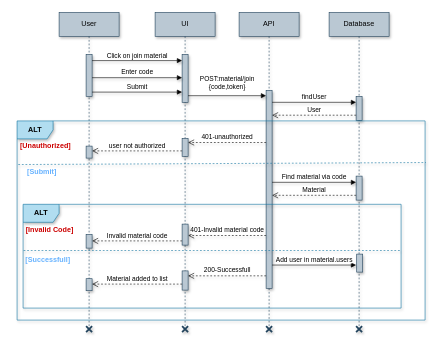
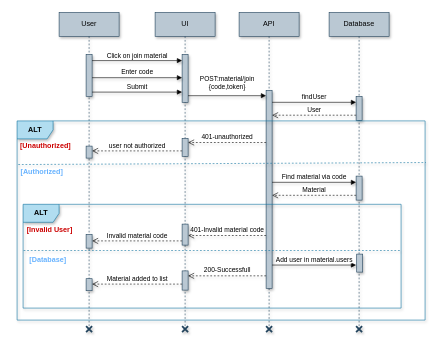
- <mxCell id="28" value="&lt;b&gt;&lt;font color=&quot;#66b2ff&quot;&gt;[Submit]&lt;/font&gt;&lt;/b&gt;" style="text;html=1;align=center;verticalAlign=middle;resizable=0;points=[];autosize=1;strokeColor=none;fillColor=none;shadow=1;" parent="1" vertex="1"><mxGeometry x="24" y="271" width="90" height="30" as="geometry" /></mxCell>
+ <mxCell id="28" value="&lt;b&gt;&lt;font color=&quot;#66b2ff&quot;&gt;[Authorized]&lt;/font&gt;&lt;/b&gt;" style="text;html=1;align=center;verticalAlign=middle;resizable=0;points=[];autosize=1;strokeColor=none;fillColor=none;shadow=1;" parent="1" vertex="1"><mxGeometry x="24" y="271" width="90" height="30" as="geometry" /></mxCell>
- <mxCell id="36" value="&lt;b&gt;&lt;font color=&quot;#cc0000&quot;&gt;[Invalid Code]&lt;/font&gt;&lt;/b&gt;" style="text;html=1;align=center;verticalAlign=middle;resizable=0;points=[];autosize=1;strokeColor=none;fillColor=none;shadow=1;" parent="1" vertex="1"><mxGeometry x="32" y="367" width="100" height="30" as="geometry" /></mxCell>
+ <mxCell id="36" value="&lt;b&gt;&lt;font color=&quot;#cc0000&quot;&gt;[Invalid User]&lt;/font&gt;&lt;/b&gt;" style="text;html=1;align=center;verticalAlign=middle;resizable=0;points=[];autosize=1;strokeColor=none;fillColor=none;shadow=1;" parent="1" vertex="1"><mxGeometry x="32" y="367" width="100" height="30" as="geometry" /></mxCell>
- <mxCell id="37" value="&lt;b&gt;&lt;font color=&quot;#66b2ff&quot;&gt;[Successfull]&lt;/font&gt;&lt;/b&gt;" style="text;html=1;align=center;verticalAlign=middle;resizable=0;points=[];autosize=1;strokeColor=none;fillColor=none;shadow=1;" parent="1" vertex="1"><mxGeometry x="29" y="417" width="100" height="30" as="geometry" /></mxCell>
+ <mxCell id="37" value="&lt;b&gt;&lt;font color=&quot;#66b2ff&quot;&gt;[Database]&lt;/font&gt;&lt;/b&gt;" style="text;html=1;align=center;verticalAlign=middle;resizable=0;points=[];autosize=1;strokeColor=none;fillColor=none;shadow=1;" parent="1" vertex="1"><mxGeometry x="29" y="417" width="100" height="30" as="geometry" /></mxCell>
